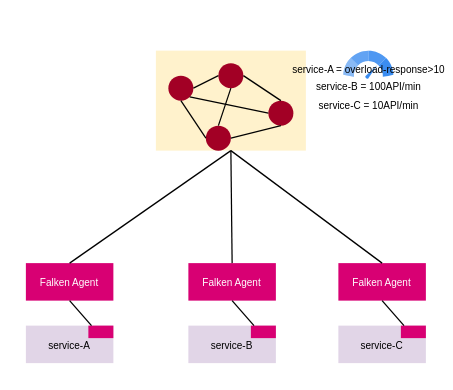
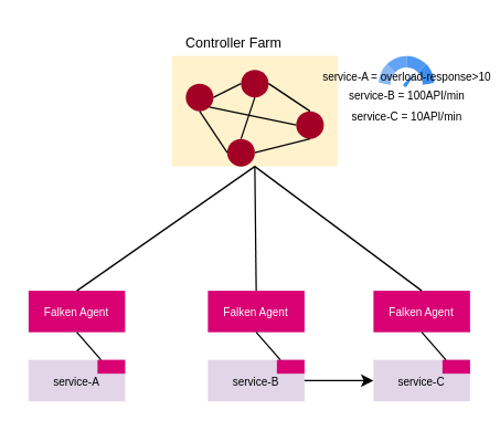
+ <mxCell id="13" value="&lt;font style=&quot;font-size: 10px&quot;&gt;Controller Farm&lt;/font&gt;" style="text;html=1;strokeColor=none;fillColor=none;align=center;verticalAlign=middle;whiteSpace=wrap;rounded=0;" vertex="1" parent="1"><mxGeometry x="124" y="20" width="90" height="20" as="geometry" /></mxCell>
+ <mxCell id="30" value="" style="endArrow=classic;html=1;exitX=1;exitY=0.5;exitDx=0;exitDy=0;entryX=0;entryY=0.5;entryDx=0;entryDy=0;" edge="1" parent="1" source="19" target="23"><mxGeometry width="50" height="50" relative="1" as="geometry"><mxPoint x="24" y="300" as="sourcePoint" /><mxPoint x="74" y="250" as="targetPoint" /></mxGeometry></mxCell>
